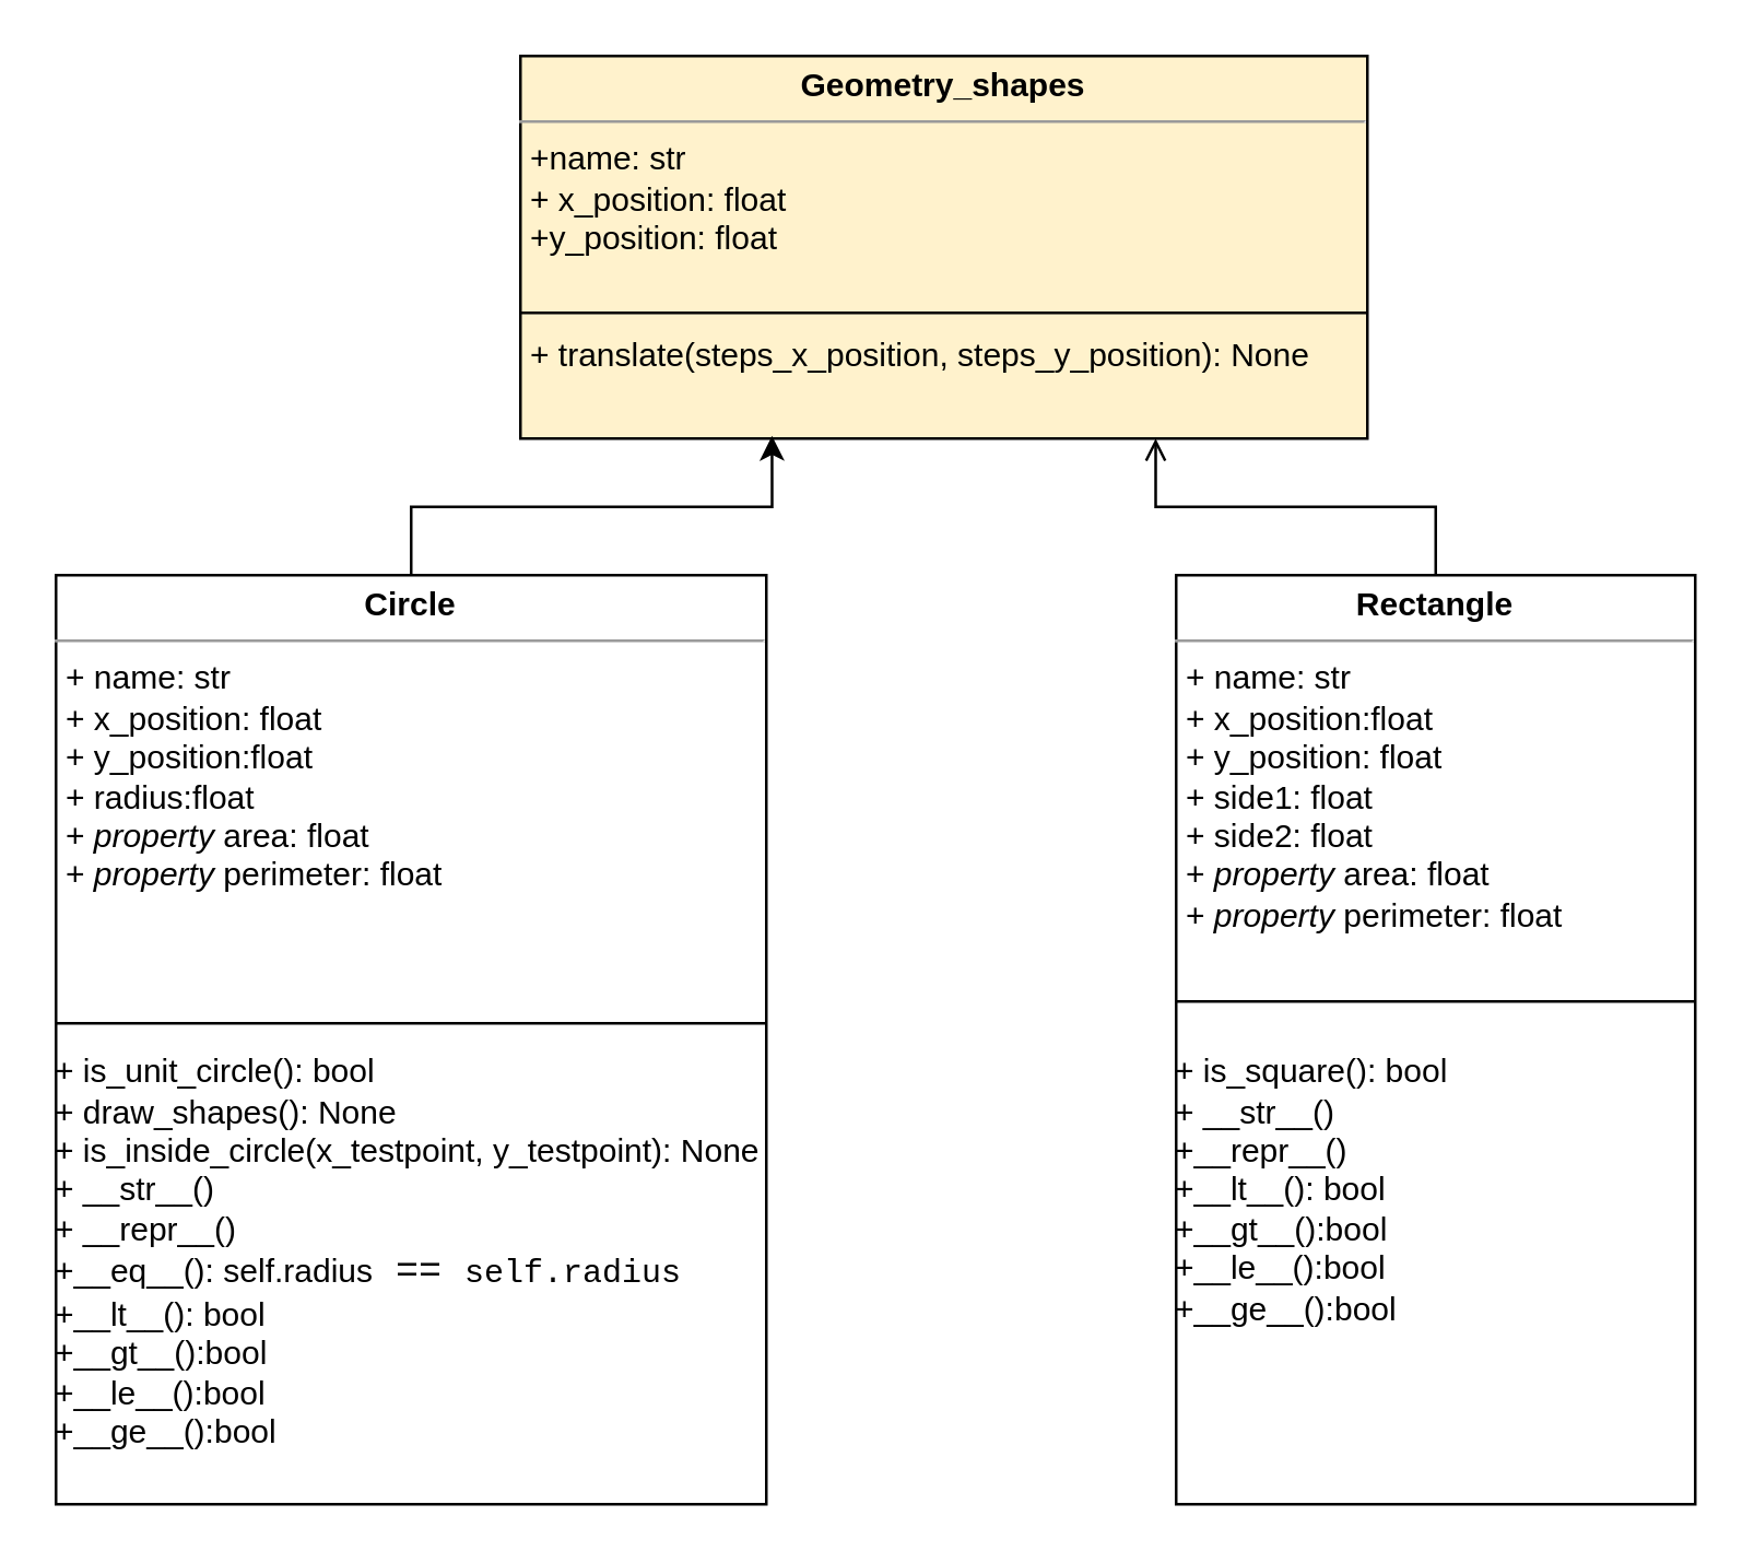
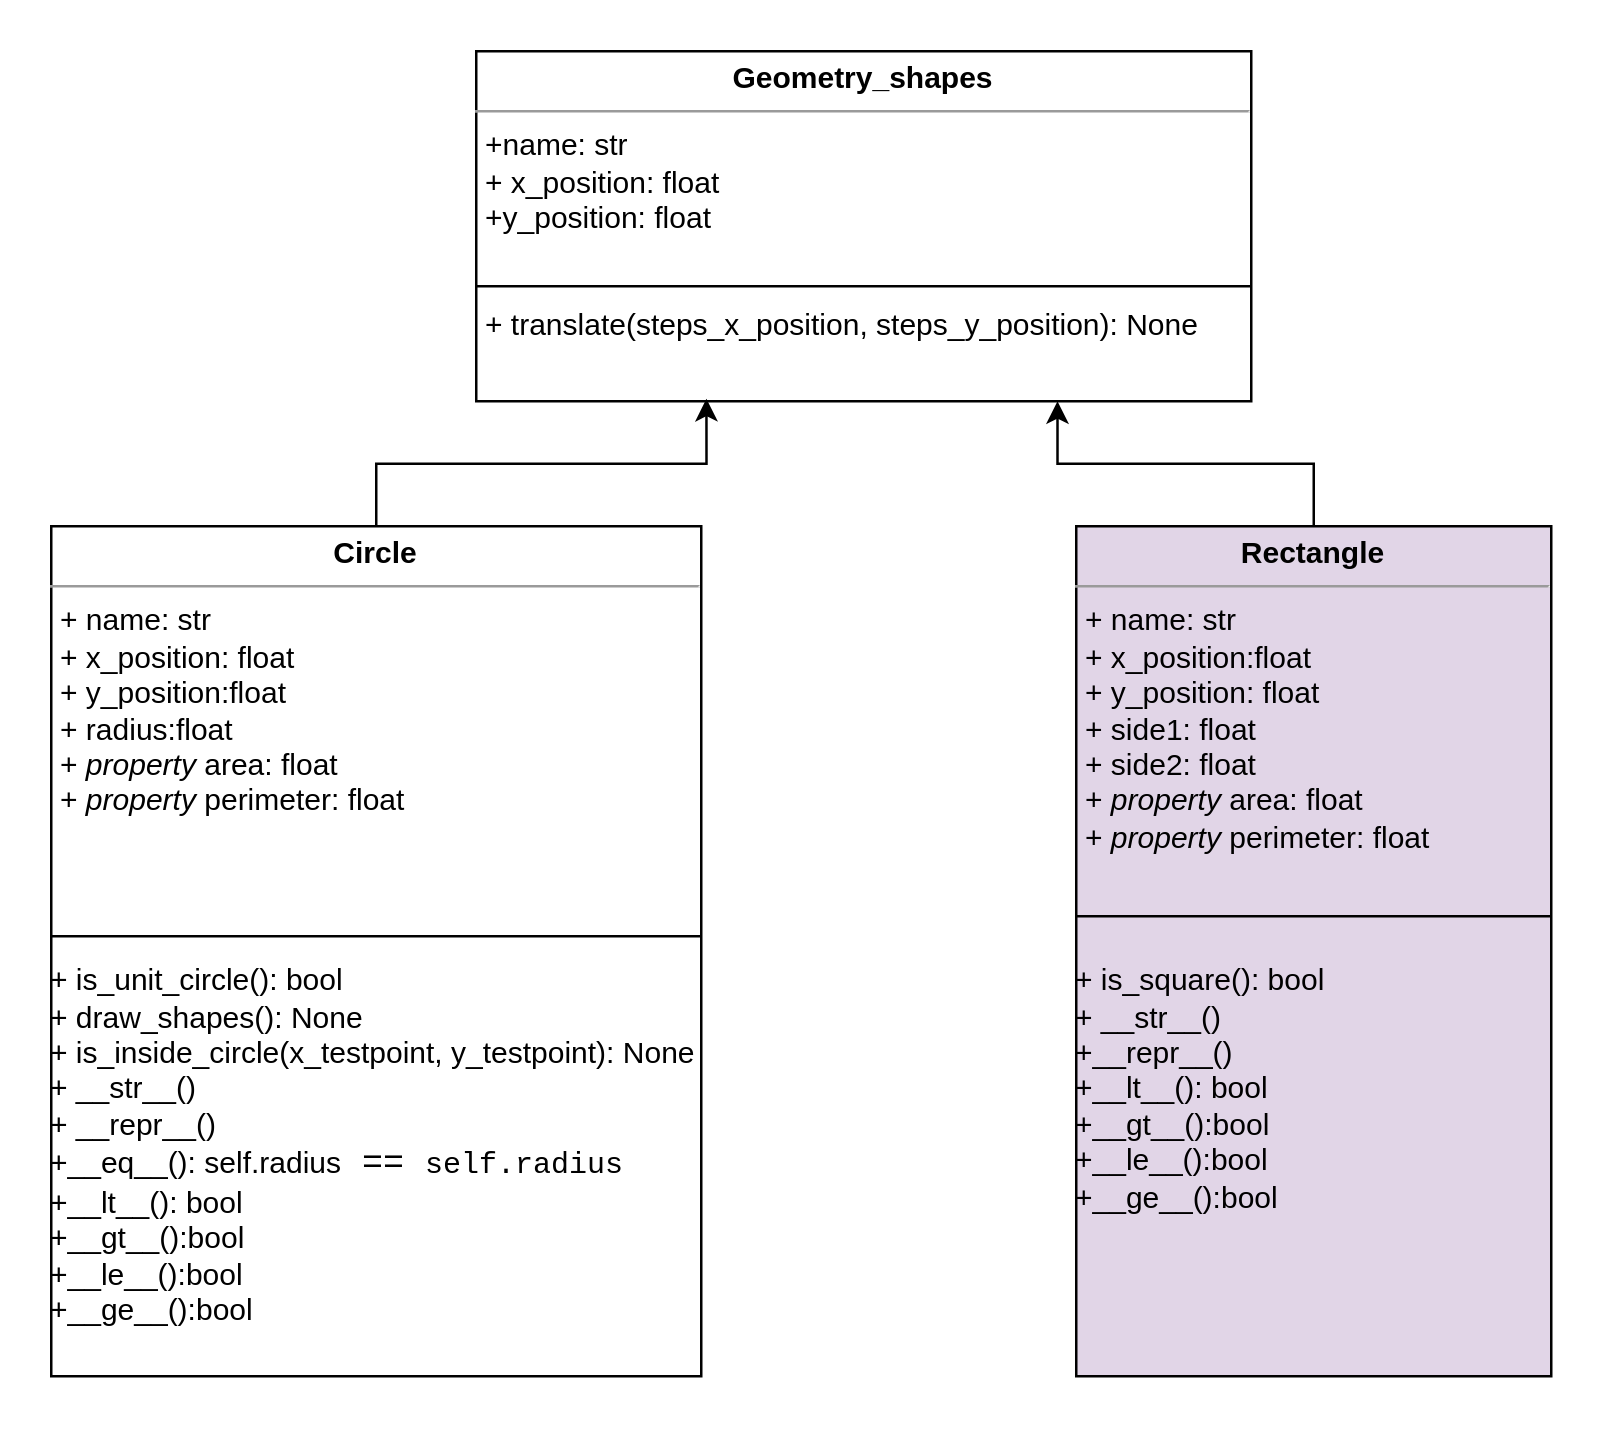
- <mxCell id="2" value="&lt;p style=&quot;margin:0px;margin-top:4px;text-align:center;&quot;&gt;&lt;b&gt;Geometry_shapes&lt;/b&gt;&lt;/p&gt;&lt;hr size=&quot;1&quot;&gt;&lt;p style=&quot;margin:0px;margin-left:4px;&quot;&gt;+name: str&lt;/p&gt;&lt;p style=&quot;margin:0px;margin-left:4px;&quot;&gt;+ x_position: float&lt;/p&gt;&lt;p style=&quot;margin:0px;margin-left:4px;&quot;&gt;+y_position: float&lt;/p&gt;&lt;p style=&quot;margin:0px;margin-left:4px;&quot;&gt;&lt;br&gt;&lt;/p&gt;&lt;p style=&quot;margin:0px;margin-left:4px;&quot;&gt;&lt;span style=&quot;background-color: initial;&quot;&gt;&lt;br&gt;&lt;/span&gt;&lt;/p&gt;&lt;p style=&quot;margin:0px;margin-left:4px;&quot;&gt;&lt;span style=&quot;background-color: initial;&quot;&gt;+ translate(steps_x_position, steps_y_position): None&lt;/span&gt;&lt;br&gt;&lt;/p&gt;&lt;div style=&quot;border-color: var(--border-color); padding: 0px; margin: 0px;&quot;&gt;&lt;br&gt;&lt;/div&gt;&lt;div style=&quot;border-color: var(--border-color); padding: 0px; margin: 0px;&quot;&gt;&lt;br style=&quot;border-color: var(--border-color); padding: 0px; margin: 0px;&quot;&gt;&lt;/div&gt;&lt;div style=&quot;border-color: var(--border-color); padding: 0px; margin: 0px;&quot;&gt;&lt;br style=&quot;border-color: var(--border-color); padding: 0px; margin: 0px;&quot;&gt;&lt;/div&gt;&lt;div style=&quot;border-color: var(--border-color); padding: 0px; margin: 0px;&quot;&gt;&lt;br style=&quot;border-color: var(--border-color); padding: 0px; margin: 0px;&quot;&gt;&lt;/div&gt;&lt;div style=&quot;border-color: var(--border-color); padding: 0px; margin: 0px;&quot;&gt;&lt;br style=&quot;border-color: var(--border-color); padding: 0px; margin: 0px;&quot;&gt;&lt;/div&gt;&lt;div style=&quot;border-color: var(--border-color); padding: 0px; margin: 0px;&quot;&gt;&lt;br style=&quot;border-color: var(--border-color); padding: 0px; margin: 0px;&quot;&gt;&lt;/div&gt;&lt;p style=&quot;margin:0px;margin-left:4px;&quot;&gt;&lt;br&gt;&lt;/p&gt;&lt;p style=&quot;margin:0px;margin-left:4px;&quot;&gt;&lt;br&gt;&lt;/p&gt;&lt;p style=&quot;margin:0px;margin-left:4px;&quot;&gt;&lt;br&gt;&lt;/p&gt;&lt;p style=&quot;margin:0px;margin-left:4px;&quot;&gt;&lt;br&gt;&lt;/p&gt;" style="verticalAlign=top;align=left;overflow=fill;fontSize=12;fontFamily=Helvetica;html=1;whiteSpace=wrap;fillColor=#fff2cc;" parent="1" vertex="1"><mxGeometry x="190" y="20" width="310" height="140" as="geometry" /></mxCell>
+ <mxCell id="2" value="&lt;p style=&quot;margin:0px;margin-top:4px;text-align:center;&quot;&gt;&lt;b&gt;Geometry_shapes&lt;/b&gt;&lt;/p&gt;&lt;hr size=&quot;1&quot;&gt;&lt;p style=&quot;margin:0px;margin-left:4px;&quot;&gt;+name: str&lt;/p&gt;&lt;p style=&quot;margin:0px;margin-left:4px;&quot;&gt;+ x_position: float&lt;/p&gt;&lt;p style=&quot;margin:0px;margin-left:4px;&quot;&gt;+y_position: float&lt;/p&gt;&lt;p style=&quot;margin:0px;margin-left:4px;&quot;&gt;&lt;br&gt;&lt;/p&gt;&lt;p style=&quot;margin:0px;margin-left:4px;&quot;&gt;&lt;span style=&quot;background-color: initial;&quot;&gt;&lt;br&gt;&lt;/span&gt;&lt;/p&gt;&lt;p style=&quot;margin:0px;margin-left:4px;&quot;&gt;&lt;span style=&quot;background-color: initial;&quot;&gt;+ translate(steps_x_position, steps_y_position): None&lt;/span&gt;&lt;br&gt;&lt;/p&gt;&lt;div style=&quot;border-color: var(--border-color); padding: 0px; margin: 0px;&quot;&gt;&lt;br&gt;&lt;/div&gt;&lt;div style=&quot;border-color: var(--border-color); padding: 0px; margin: 0px;&quot;&gt;&lt;br style=&quot;border-color: var(--border-color); padding: 0px; margin: 0px;&quot;&gt;&lt;/div&gt;&lt;div style=&quot;border-color: var(--border-color); padding: 0px; margin: 0px;&quot;&gt;&lt;br style=&quot;border-color: var(--border-color); padding: 0px; margin: 0px;&quot;&gt;&lt;/div&gt;&lt;div style=&quot;border-color: var(--border-color); padding: 0px; margin: 0px;&quot;&gt;&lt;br style=&quot;border-color: var(--border-color); padding: 0px; margin: 0px;&quot;&gt;&lt;/div&gt;&lt;div style=&quot;border-color: var(--border-color); padding: 0px; margin: 0px;&quot;&gt;&lt;br style=&quot;border-color: var(--border-color); padding: 0px; margin: 0px;&quot;&gt;&lt;/div&gt;&lt;div style=&quot;border-color: var(--border-color); padding: 0px; margin: 0px;&quot;&gt;&lt;br style=&quot;border-color: var(--border-color); padding: 0px; margin: 0px;&quot;&gt;&lt;/div&gt;&lt;p style=&quot;margin:0px;margin-left:4px;&quot;&gt;&lt;br&gt;&lt;/p&gt;&lt;p style=&quot;margin:0px;margin-left:4px;&quot;&gt;&lt;br&gt;&lt;/p&gt;&lt;p style=&quot;margin:0px;margin-left:4px;&quot;&gt;&lt;br&gt;&lt;/p&gt;&lt;p style=&quot;margin:0px;margin-left:4px;&quot;&gt;&lt;br&gt;&lt;/p&gt;" style="verticalAlign=top;align=left;overflow=fill;fontSize=12;fontFamily=Helvetica;html=1;whiteSpace=wrap;" parent="1" vertex="1"><mxGeometry x="190" y="20" width="310" height="140" as="geometry" /></mxCell>
- <mxCell id="7" style="edgeStyle=orthogonalEdgeStyle;rounded=0;orthogonalLoop=1;jettySize=auto;html=1;entryX=0.75;entryY=1;entryDx=0;entryDy=0;endArrow=open;" edge="1" parent="1" source="8" target="2"><mxGeometry relative="1" as="geometry" /></mxCell>
+ <mxCell id="7" style="edgeStyle=orthogonalEdgeStyle;rounded=0;orthogonalLoop=1;jettySize=auto;html=1;entryX=0.75;entryY=1;entryDx=0;entryDy=0;" edge="1" parent="1" source="8" target="2"><mxGeometry relative="1" as="geometry" /></mxCell>
- <mxCell id="8" value="&lt;p style=&quot;margin:0px;margin-top:4px;text-align:center;&quot;&gt;&lt;b&gt;Rectangle&lt;/b&gt;&lt;/p&gt;&lt;hr size=&quot;1&quot;&gt;&lt;p style=&quot;margin:0px;margin-left:4px;&quot;&gt;+ name: str&lt;/p&gt;&lt;p style=&quot;margin:0px;margin-left:4px;&quot;&gt;+ x_position:float&lt;/p&gt;&lt;p style=&quot;margin:0px;margin-left:4px;&quot;&gt;+ y_position: float&lt;/p&gt;&lt;p style=&quot;margin:0px;margin-left:4px;&quot;&gt;+ side1: float&lt;/p&gt;&lt;p style=&quot;margin:0px;margin-left:4px;&quot;&gt;+ side2: float&lt;/p&gt;&lt;p style=&quot;margin:0px;margin-left:4px;&quot;&gt;+ &lt;i&gt;property &lt;/i&gt;area: float&lt;/p&gt;&lt;p style=&quot;margin:0px;margin-left:4px;&quot;&gt;+ &lt;i&gt;property &lt;/i&gt;perimeter: float&amp;nbsp;&lt;/p&gt;&lt;div style=&quot;border-color: var(--border-color); padding: 0px; margin: 0px;&quot;&gt;&lt;br style=&quot;border-color: var(--border-color); padding: 0px; margin: 0px;&quot;&gt;&lt;/div&gt;&lt;div style=&quot;border-color: var(--border-color); padding: 0px; margin: 0px;&quot;&gt;&lt;br style=&quot;border-color: var(--border-color); padding: 0px; margin: 0px;&quot;&gt;&lt;/div&gt;&lt;div style=&quot;border-color: var(--border-color); padding: 0px; margin: 0px;&quot;&gt;&lt;br style=&quot;border-color: var(--border-color); padding: 0px; margin: 0px;&quot;&gt;&lt;/div&gt;&lt;div style=&quot;border-color: var(--border-color); padding: 0px; margin: 0px;&quot;&gt;+ is_square(): bool&lt;/div&gt;&lt;div style=&quot;border-color: var(--border-color); padding: 0px; margin: 0px;&quot;&gt;+ __str__()&lt;/div&gt;&lt;div style=&quot;border-color: var(--border-color); padding: 0px; margin: 0px;&quot;&gt;+__repr__()&lt;/div&gt;&lt;div style=&quot;border-color: var(--border-color); padding: 0px; margin: 0px;&quot;&gt;&lt;div style=&quot;border-color: var(--border-color); padding: 0px; margin: 0px;&quot;&gt;+__lt__(): bool&lt;/div&gt;&lt;div style=&quot;border-color: var(--border-color); padding: 0px; margin: 0px;&quot;&gt;+__gt__():bool&lt;/div&gt;&lt;div style=&quot;border-color: var(--border-color); padding: 0px; margin: 0px;&quot;&gt;+__le__():bool&lt;/div&gt;&lt;div style=&quot;border-color: var(--border-color); padding: 0px; margin: 0px;&quot;&gt;+__ge__():bool&lt;/div&gt;&lt;div style=&quot;border-color: var(--border-color); padding: 0px; margin: 0px;&quot;&gt;&lt;br style=&quot;border-color: var(--border-color); padding: 0px; margin: 0px;&quot;&gt;&lt;/div&gt;&lt;div style=&quot;border-color: var(--border-color); padding: 0px; margin: 0px;&quot;&gt;&lt;br style=&quot;border-color: var(--border-color); padding: 0px; margin: 0px;&quot;&gt;&lt;/div&gt;&lt;/div&gt;&lt;div style=&quot;border-color: var(--border-color); padding: 0px; margin: 0px;&quot;&gt;&lt;br style=&quot;border-color: var(--border-color); padding: 0px; margin: 0px;&quot;&gt;&lt;/div&gt;&lt;div style=&quot;border-color: var(--border-color); padding: 0px; margin: 0px;&quot;&gt;&lt;br style=&quot;border-color: var(--border-color); padding: 0px; margin: 0px;&quot;&gt;&lt;/div&gt;&lt;div style=&quot;border-color: var(--border-color); padding: 0px; margin: 0px;&quot;&gt;&lt;br style=&quot;border-color: var(--border-color); padding: 0px; margin: 0px;&quot;&gt;&lt;/div&gt;&lt;p style=&quot;margin:0px;margin-left:4px;&quot;&gt;&lt;br&gt;&lt;/p&gt;&lt;p style=&quot;margin:0px;margin-left:4px;&quot;&gt;&lt;br&gt;&lt;/p&gt;&lt;p style=&quot;margin:0px;margin-left:4px;&quot;&gt;&lt;br&gt;&lt;/p&gt;&lt;p style=&quot;margin:0px;margin-left:4px;&quot;&gt;&lt;br&gt;&lt;/p&gt;" style="verticalAlign=top;align=left;overflow=fill;fontSize=12;fontFamily=Helvetica;html=1;whiteSpace=wrap;" parent="1" vertex="1"><mxGeometry x="430" y="210" width="190" height="340" as="geometry" /></mxCell>
+ <mxCell id="8" value="&lt;p style=&quot;margin:0px;margin-top:4px;text-align:center;&quot;&gt;&lt;b&gt;Rectangle&lt;/b&gt;&lt;/p&gt;&lt;hr size=&quot;1&quot;&gt;&lt;p style=&quot;margin:0px;margin-left:4px;&quot;&gt;+ name: str&lt;/p&gt;&lt;p style=&quot;margin:0px;margin-left:4px;&quot;&gt;+ x_position:float&lt;/p&gt;&lt;p style=&quot;margin:0px;margin-left:4px;&quot;&gt;+ y_position: float&lt;/p&gt;&lt;p style=&quot;margin:0px;margin-left:4px;&quot;&gt;+ side1: float&lt;/p&gt;&lt;p style=&quot;margin:0px;margin-left:4px;&quot;&gt;+ side2: float&lt;/p&gt;&lt;p style=&quot;margin:0px;margin-left:4px;&quot;&gt;+ &lt;i&gt;property &lt;/i&gt;area: float&lt;/p&gt;&lt;p style=&quot;margin:0px;margin-left:4px;&quot;&gt;+ &lt;i&gt;property &lt;/i&gt;perimeter: float&amp;nbsp;&lt;/p&gt;&lt;div style=&quot;border-color: var(--border-color); padding: 0px; margin: 0px;&quot;&gt;&lt;br style=&quot;border-color: var(--border-color); padding: 0px; margin: 0px;&quot;&gt;&lt;/div&gt;&lt;div style=&quot;border-color: var(--border-color); padding: 0px; margin: 0px;&quot;&gt;&lt;br style=&quot;border-color: var(--border-color); padding: 0px; margin: 0px;&quot;&gt;&lt;/div&gt;&lt;div style=&quot;border-color: var(--border-color); padding: 0px; margin: 0px;&quot;&gt;&lt;br style=&quot;border-color: var(--border-color); padding: 0px; margin: 0px;&quot;&gt;&lt;/div&gt;&lt;div style=&quot;border-color: var(--border-color); padding: 0px; margin: 0px;&quot;&gt;+ is_square(): bool&lt;/div&gt;&lt;div style=&quot;border-color: var(--border-color); padding: 0px; margin: 0px;&quot;&gt;+ __str__()&lt;/div&gt;&lt;div style=&quot;border-color: var(--border-color); padding: 0px; margin: 0px;&quot;&gt;+__repr__()&lt;/div&gt;&lt;div style=&quot;border-color: var(--border-color); padding: 0px; margin: 0px;&quot;&gt;&lt;div style=&quot;border-color: var(--border-color); padding: 0px; margin: 0px;&quot;&gt;+__lt__(): bool&lt;/div&gt;&lt;div style=&quot;border-color: var(--border-color); padding: 0px; margin: 0px;&quot;&gt;+__gt__():bool&lt;/div&gt;&lt;div style=&quot;border-color: var(--border-color); padding: 0px; margin: 0px;&quot;&gt;+__le__():bool&lt;/div&gt;&lt;div style=&quot;border-color: var(--border-color); padding: 0px; margin: 0px;&quot;&gt;+__ge__():bool&lt;/div&gt;&lt;div style=&quot;border-color: var(--border-color); padding: 0px; margin: 0px;&quot;&gt;&lt;br style=&quot;border-color: var(--border-color); padding: 0px; margin: 0px;&quot;&gt;&lt;/div&gt;&lt;div style=&quot;border-color: var(--border-color); padding: 0px; margin: 0px;&quot;&gt;&lt;br style=&quot;border-color: var(--border-color); padding: 0px; margin: 0px;&quot;&gt;&lt;/div&gt;&lt;/div&gt;&lt;div style=&quot;border-color: var(--border-color); padding: 0px; margin: 0px;&quot;&gt;&lt;br style=&quot;border-color: var(--border-color); padding: 0px; margin: 0px;&quot;&gt;&lt;/div&gt;&lt;div style=&quot;border-color: var(--border-color); padding: 0px; margin: 0px;&quot;&gt;&lt;br style=&quot;border-color: var(--border-color); padding: 0px; margin: 0px;&quot;&gt;&lt;/div&gt;&lt;div style=&quot;border-color: var(--border-color); padding: 0px; margin: 0px;&quot;&gt;&lt;br style=&quot;border-color: var(--border-color); padding: 0px; margin: 0px;&quot;&gt;&lt;/div&gt;&lt;p style=&quot;margin:0px;margin-left:4px;&quot;&gt;&lt;br&gt;&lt;/p&gt;&lt;p style=&quot;margin:0px;margin-left:4px;&quot;&gt;&lt;br&gt;&lt;/p&gt;&lt;p style=&quot;margin:0px;margin-left:4px;&quot;&gt;&lt;br&gt;&lt;/p&gt;&lt;p style=&quot;margin:0px;margin-left:4px;&quot;&gt;&lt;br&gt;&lt;/p&gt;" style="verticalAlign=top;align=left;overflow=fill;fontSize=12;fontFamily=Helvetica;html=1;whiteSpace=wrap;fillColor=#e1d5e7;" parent="1" vertex="1"><mxGeometry x="430" y="210" width="190" height="340" as="geometry" /></mxCell>
